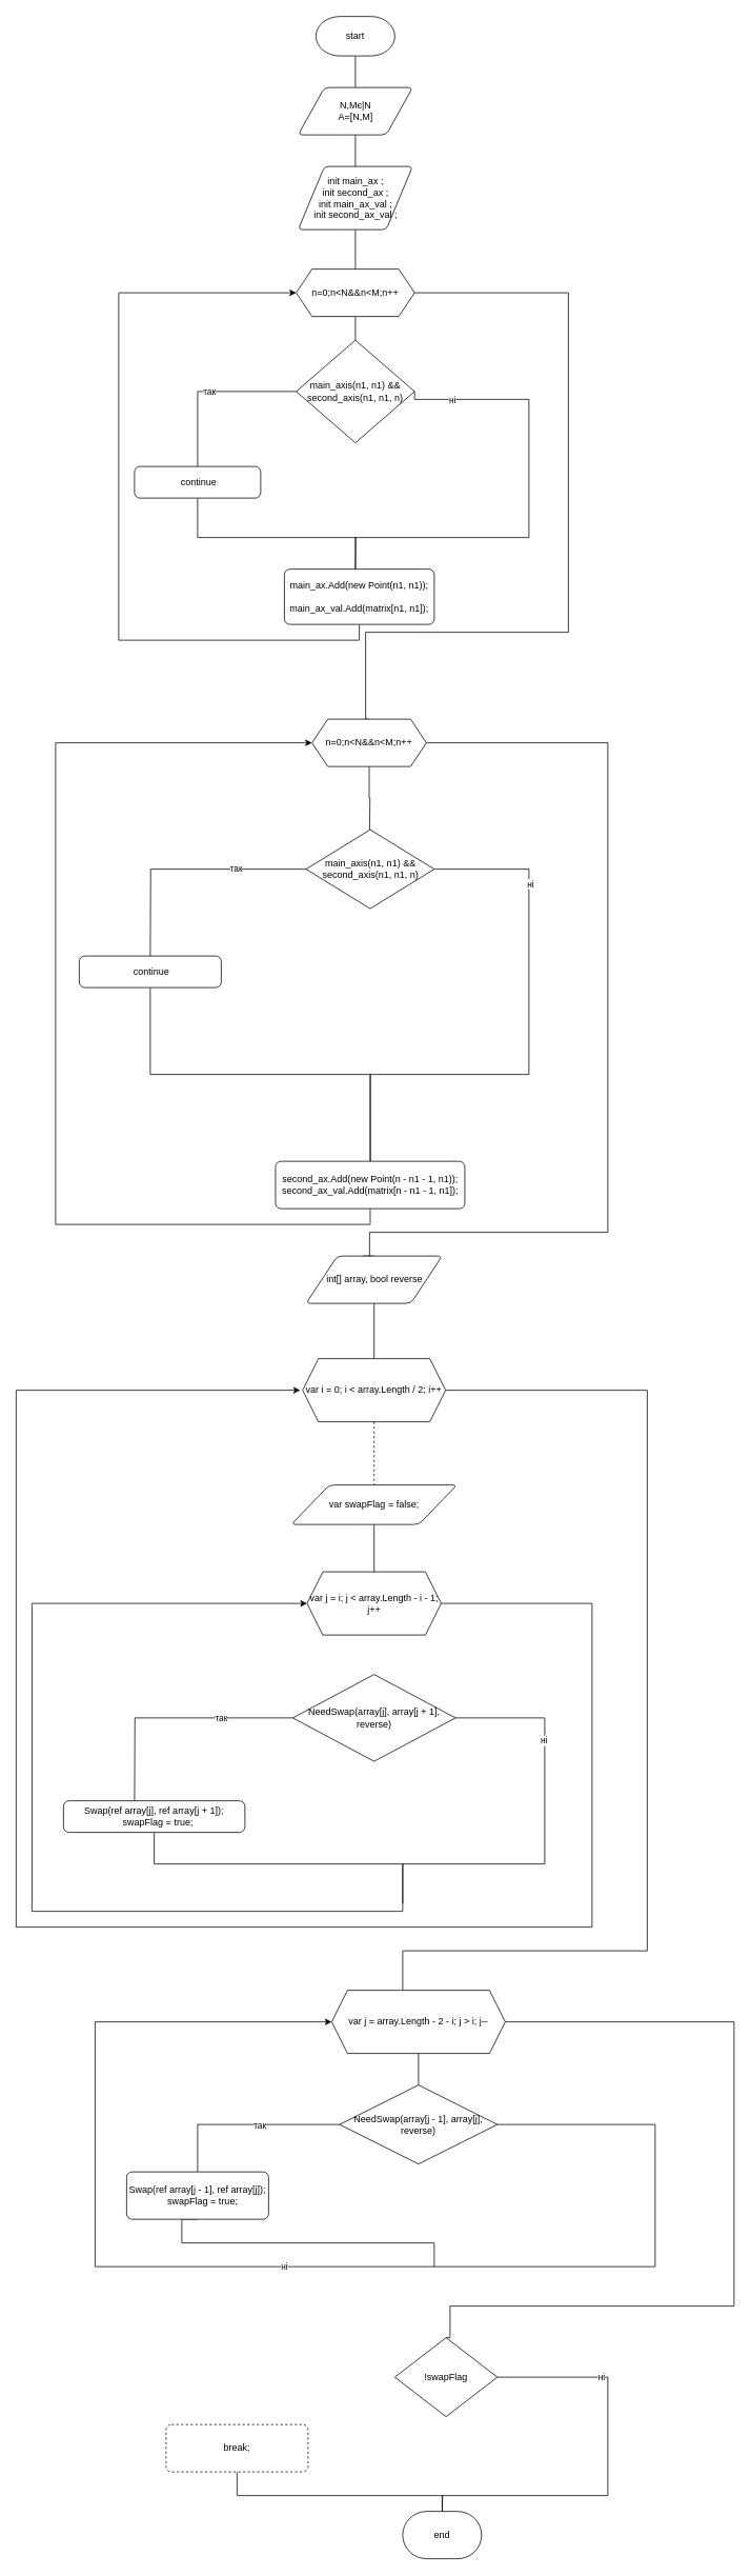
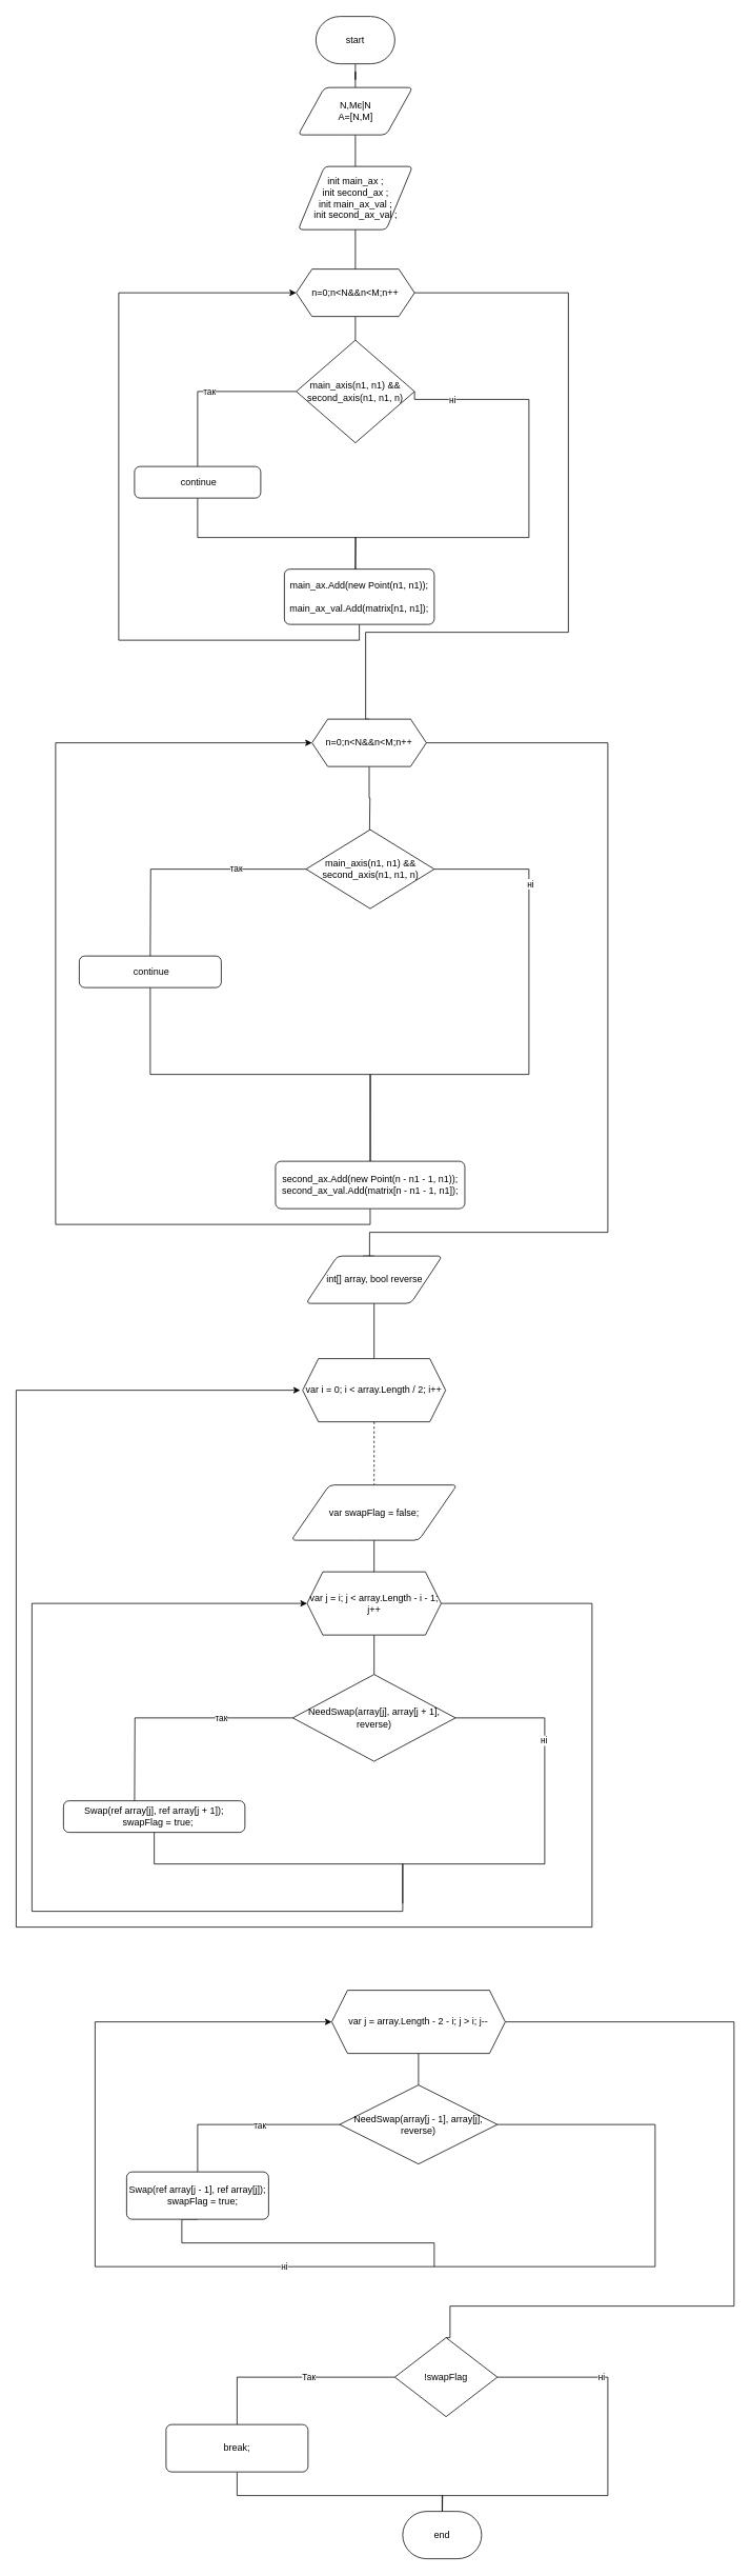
- <mxCell id="3" value="start" style="strokeWidth=1;html=1;shape=mxgraph.flowchart.terminator;whiteSpace=wrap;hachureGap=4;pointerEvents=0;" vertex="1" parent="1"><mxGeometry x="400" y="20" width="100" height="50" as="geometry" /></mxCell>
+ <mxCell id="3" value="start" style="strokeWidth=1;html=1;shape=mxgraph.flowchart.terminator;whiteSpace=wrap;hachureGap=4;pointerEvents=0;" vertex="1" parent="1"><mxGeometry x="400" y="20" width="100" height="60" as="geometry" /></mxCell>
- <mxCell id="40" value="var swapFlag = false;" style="shape=parallelogram;html=1;strokeWidth=1;perimeter=parallelogramPerimeter;whiteSpace=wrap;rounded=1;arcSize=12;size=0.23;" vertex="1" parent="1"><mxGeometry x="368.76" y="1880" width="210" height="50" as="geometry" /></mxCell>
+ <mxCell id="40" value="var swapFlag = false;" style="shape=parallelogram;html=1;strokeWidth=1;perimeter=parallelogramPerimeter;whiteSpace=wrap;rounded=1;arcSize=12;size=0.23;" vertex="1" parent="1"><mxGeometry x="368.76" y="1880" width="210" height="70" as="geometry" /></mxCell>
+ <mxCell id="36" style="edgeStyle=orthogonalEdgeStyle;rounded=0;orthogonalLoop=1;jettySize=auto;html=1;exitX=0.5;exitY=1;exitDx=0;exitDy=0;endArrow=none;endFill=0;" edge="1" parent="1" source="38" target="45"><mxGeometry relative="1" as="geometry" /></mxCell>
- <mxCell id="32" style="edgeStyle=orthogonalEdgeStyle;rounded=0;orthogonalLoop=1;jettySize=auto;html=1;exitX=1;exitY=0.5;exitDx=0;exitDy=0;endArrow=none;endFill=0;" edge="1" parent="1" source="33" target="50"><mxGeometry relative="1" as="geometry"><mxPoint x="510" y="2540" as="targetPoint" /><Array as="points"><mxPoint x="820" y="1760" /><mxPoint x="820" y="2470" /><mxPoint x="510" y="2470" /></Array></mxGeometry></mxCell>
+ <mxCell id="59" style="edgeStyle=orthogonalEdgeStyle;rounded=0;orthogonalLoop=1;jettySize=auto;html=1;exitX=0;exitY=0.5;exitDx=0;exitDy=0;exitPerimeter=0;endArrow=none;endFill=0;" edge="1" parent="1" source="61" target="63"><mxGeometry relative="1" as="geometry"><mxPoint x="300" y="3100" as="targetPoint" /></mxGeometry></mxCell>
+ <mxCell id="60" value="Так" style="edgeLabel;html=1;align=center;verticalAlign=middle;resizable=0;points=[];" vertex="1" connectable="0" parent="59"><mxGeometry x="-0.157" y="-1" relative="1" as="geometry"><mxPoint as="offset" /></mxGeometry></mxCell>
- <mxCell id="63" value="break;" style="rounded=1;whiteSpace=wrap;html=1;absoluteArcSize=1;arcSize=14;strokeWidth=1;dashed=1;" vertex="1" parent="1"><mxGeometry x="210" y="3070" width="180" height="60" as="geometry" /></mxCell>
+ <mxCell id="63" value="break;" style="rounded=1;whiteSpace=wrap;html=1;absoluteArcSize=1;arcSize=14;strokeWidth=1;" vertex="1" parent="1"><mxGeometry x="210" y="3070" width="180" height="60" as="geometry" /></mxCell>
